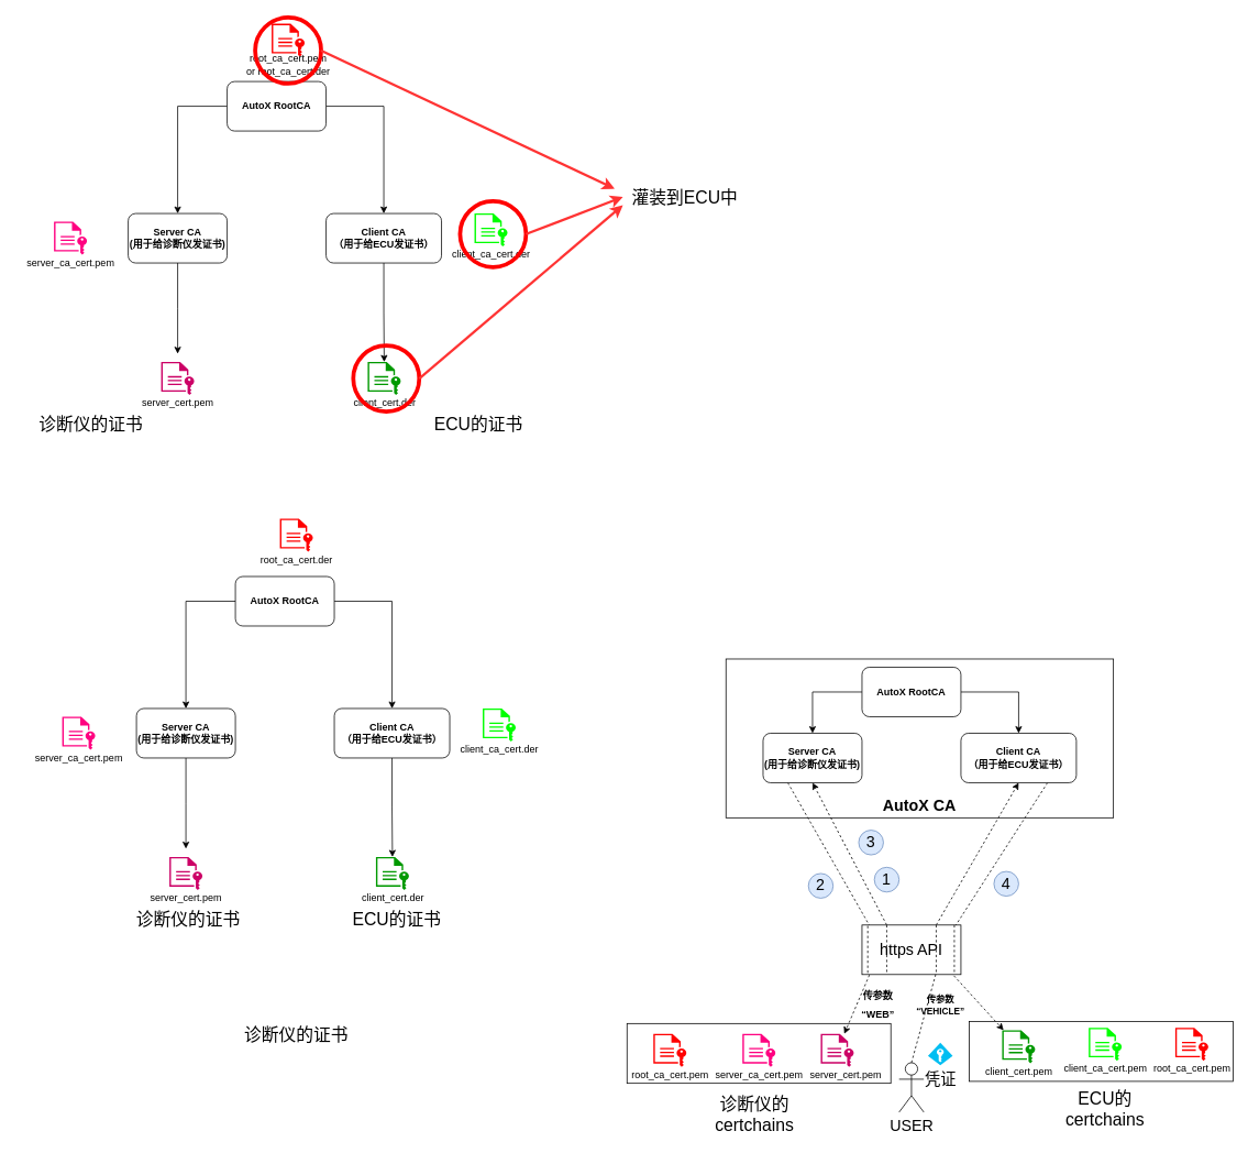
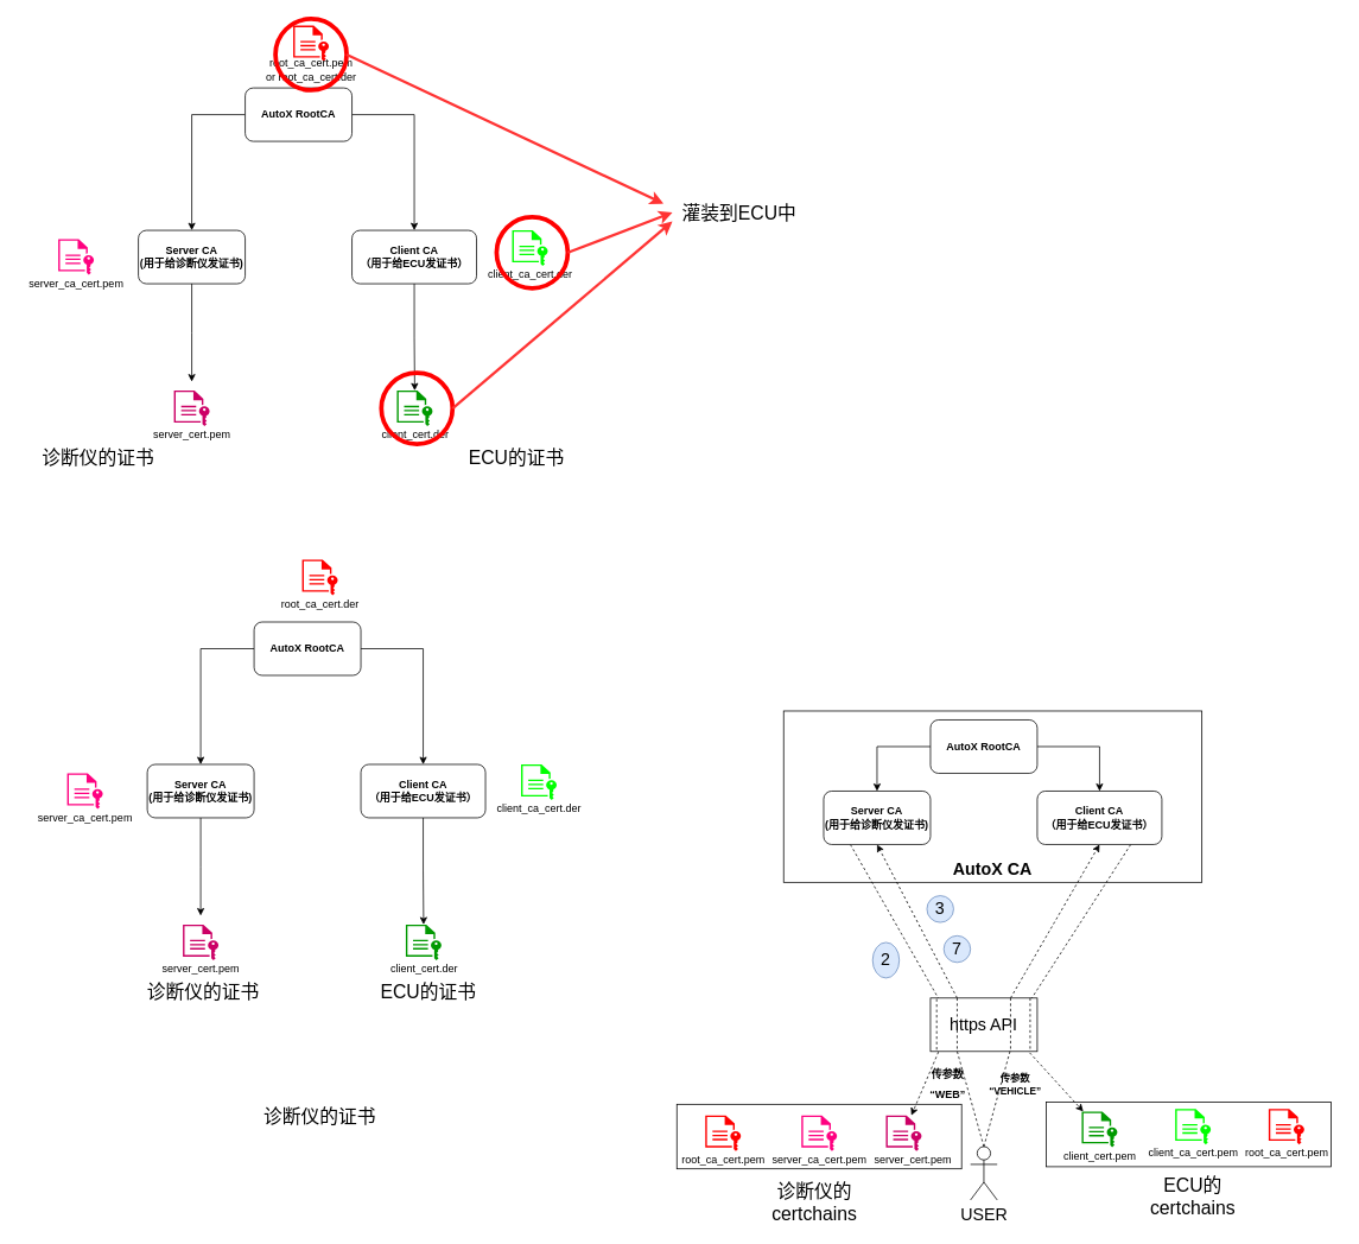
- <mxCell id="98" value="1" style="ellipse;whiteSpace=wrap;html=1;aspect=fixed;fontSize=19;fillColor=#dae8fc;strokeColor=#6c8ebf;" vertex="1" parent="1"><mxGeometry x="1060" y="1050.5" width="30" height="30" as="geometry" /></mxCell>
+ <mxCell id="98" value="7" style="ellipse;whiteSpace=wrap;html=1;aspect=fixed;fontSize=19;fillColor=#dae8fc;strokeColor=#6c8ebf;" vertex="1" parent="1"><mxGeometry x="1060" y="1050.5" width="30" height="30" as="geometry" /></mxCell>
- <mxCell id="105" value="4" style="ellipse;whiteSpace=wrap;html=1;aspect=fixed;fontSize=19;fillColor=#dae8fc;strokeColor=#6c8ebf;" vertex="1" parent="1"><mxGeometry x="1205" y="1055.5" width="30" height="30" as="geometry" /></mxCell>
- <mxCell id="101" value="2" style="ellipse;whiteSpace=wrap;html=1;aspect=fixed;fontSize=19;fillColor=#dae8fc;strokeColor=#6c8ebf;" vertex="1" parent="1"><mxGeometry x="980" y="1058" width="30" height="30" as="geometry" /></mxCell>
+ <mxCell id="101" value="2" style="ellipse;whiteSpace=wrap;html=1;aspect=fixed;fontSize=19;fillColor=#dae8fc;strokeColor=#6c8ebf;" vertex="1" parent="1"><mxGeometry x="980" y="1058" width="30" height="40" as="geometry" /></mxCell>
+ <mxCell id="82" style="edgeStyle=none;rounded=0;orthogonalLoop=1;jettySize=auto;html=1;exitX=0.5;exitY=0;exitDx=0;exitDy=0;exitPerimeter=0;entryX=0.25;entryY=1;entryDx=0;entryDy=0;dashed=1;fontSize=19;startArrow=none;startFill=0;endArrow=none;endFill=0;" edge="1" parent="1" source="84" target="81"><mxGeometry relative="1" as="geometry" /></mxCell>
- <mxCell id="77" value="凭证" style="verticalLabelPosition=bottom;html=1;verticalAlign=top;align=center;strokeColor=none;fillColor=#00BEF2;shape=mxgraph.azure.access_control;fontSize=19;" vertex="1" parent="76"><mxGeometry x="10" y="55" width="30" height="27.5" as="geometry" /></mxCell>
